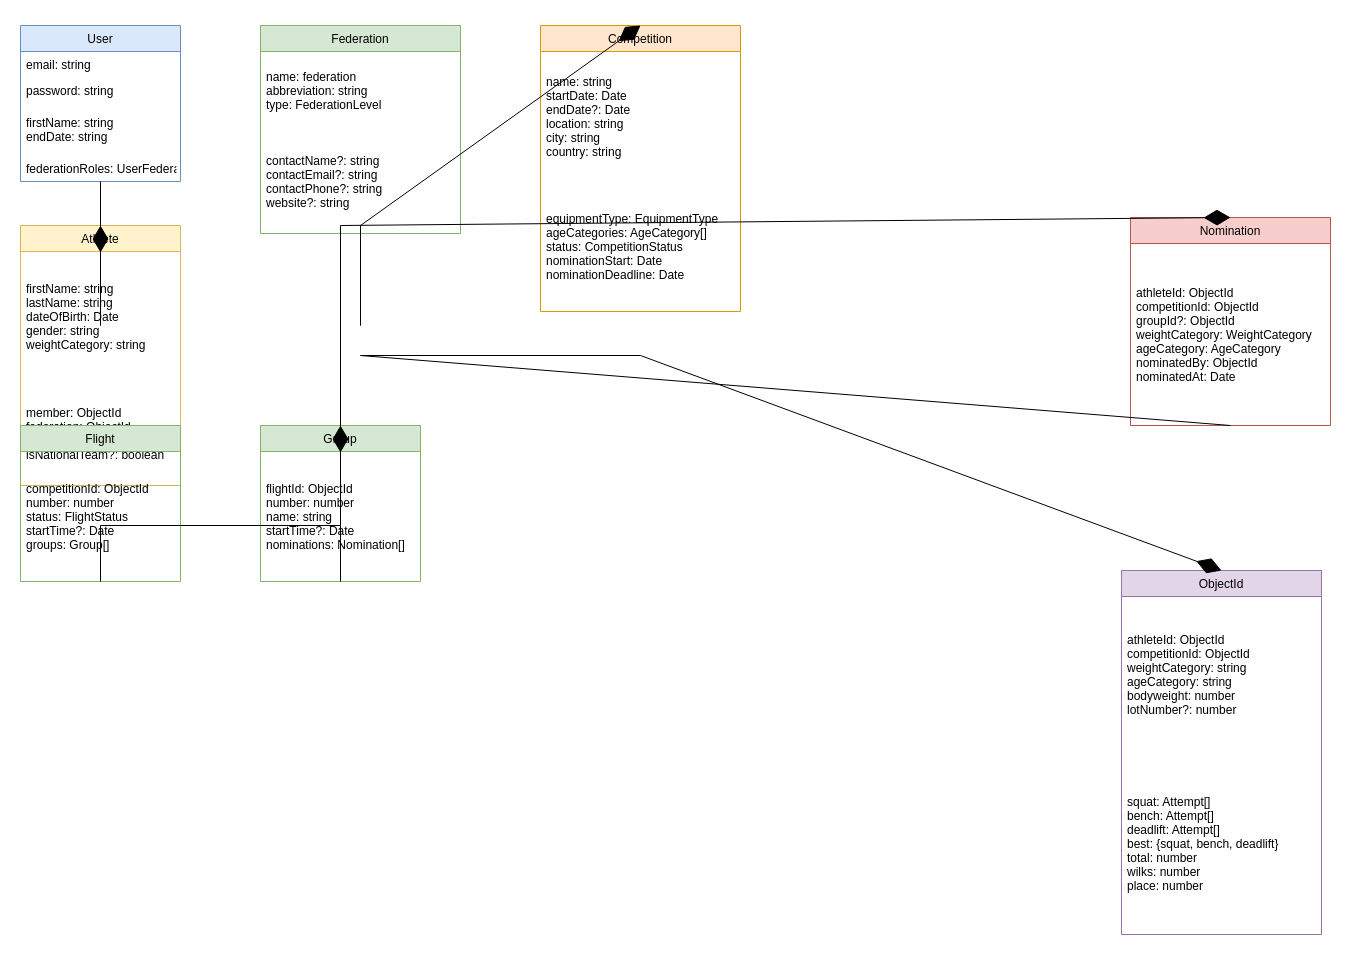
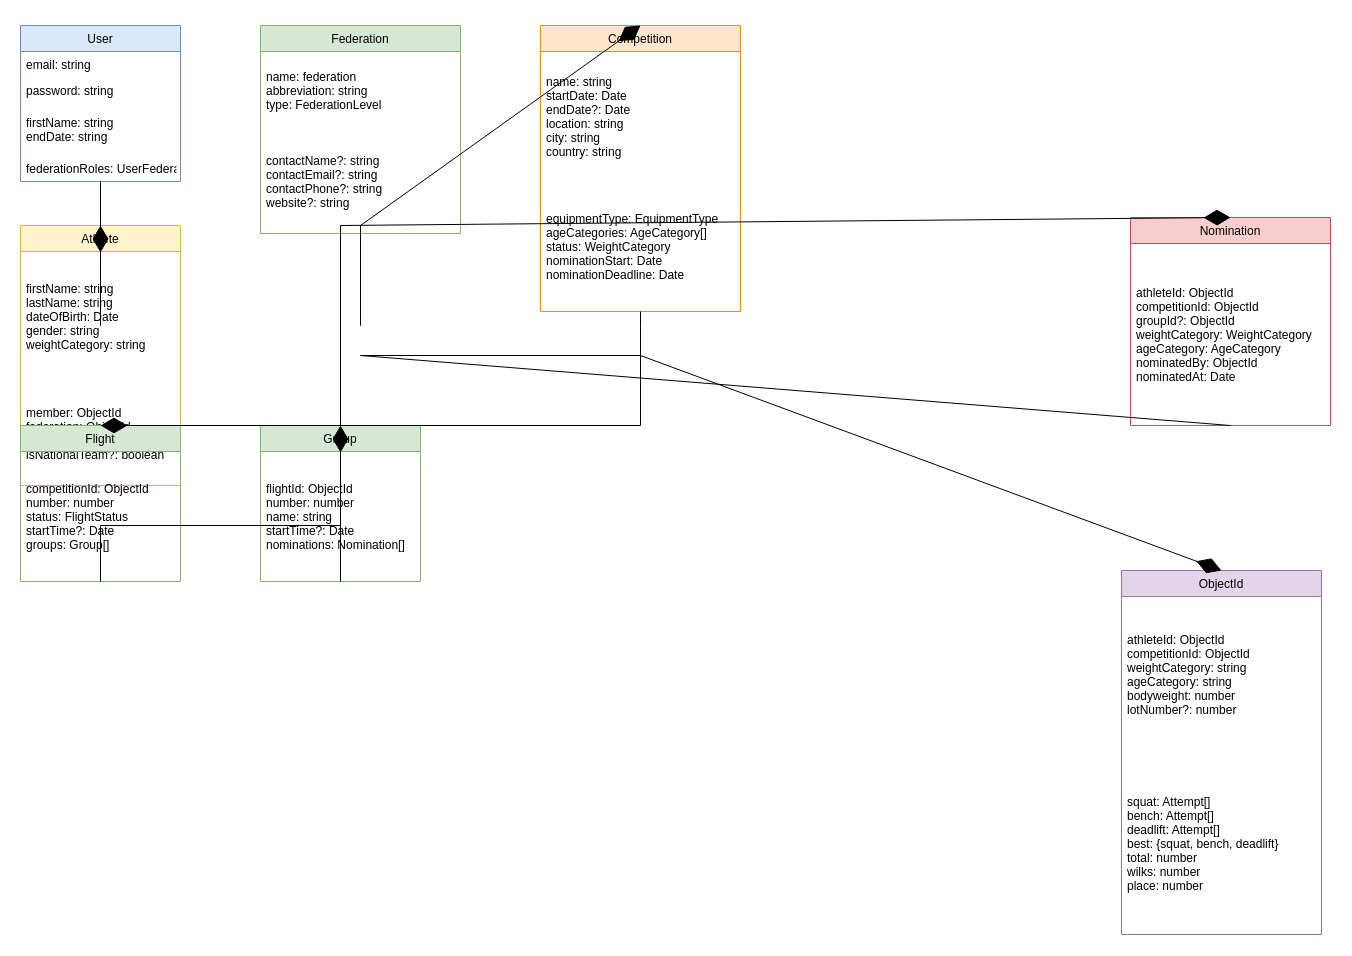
- <mxCell id="12" value="equipmentType: EquipmentType&#10;ageCategories: AgeCategory[]&#10;status: CompetitionStatus&#10;nominationStart: Date&#10;nominationDeadline: Date" style="text;strokeColor=none;fillColor=none;align=left;verticalAlign=middle;spacingLeft=4;spacingRight=4;overflow=hidden;points=[[0,0.5],[1,0.5]];portConstraint=eastwest;rotatable=0;" vertex="1" parent="10"><mxGeometry y="156" width="200" height="130" as="geometry" /></mxCell>
+ <mxCell id="12" value="equipmentType: EquipmentType&#10;ageCategories: AgeCategory[]&#10;status: WeightCategory&#10;nominationStart: Date&#10;nominationDeadline: Date" style="text;strokeColor=none;fillColor=none;align=left;verticalAlign=middle;spacingLeft=4;spacingRight=4;overflow=hidden;points=[[0,0.5],[1,0.5]];portConstraint=eastwest;rotatable=0;" vertex="1" parent="10"><mxGeometry y="156" width="200" height="130" as="geometry" /></mxCell>
+ <mxCell id="27" value="" style="endArrow=diamondThin;endFill=1;endSize=24;html=1;rounded=0;exitX=0.5;exitY=1;exitDx=0;exitDy=0;entryX=0.5;entryY=0;entryDx=0;entryDy=0;" edge="1" parent="1" source="10" target="21"><mxGeometry width="160" relative="1" as="geometry"><mxPoint x="380" y="540" as="sourcePoint" /><mxPoint x="540" y="540" as="targetPoint" /><Array as="points"><mxPoint x="640" y="320" /><mxPoint x="640" y="420" /></Array></mxGeometry></mxCell>
